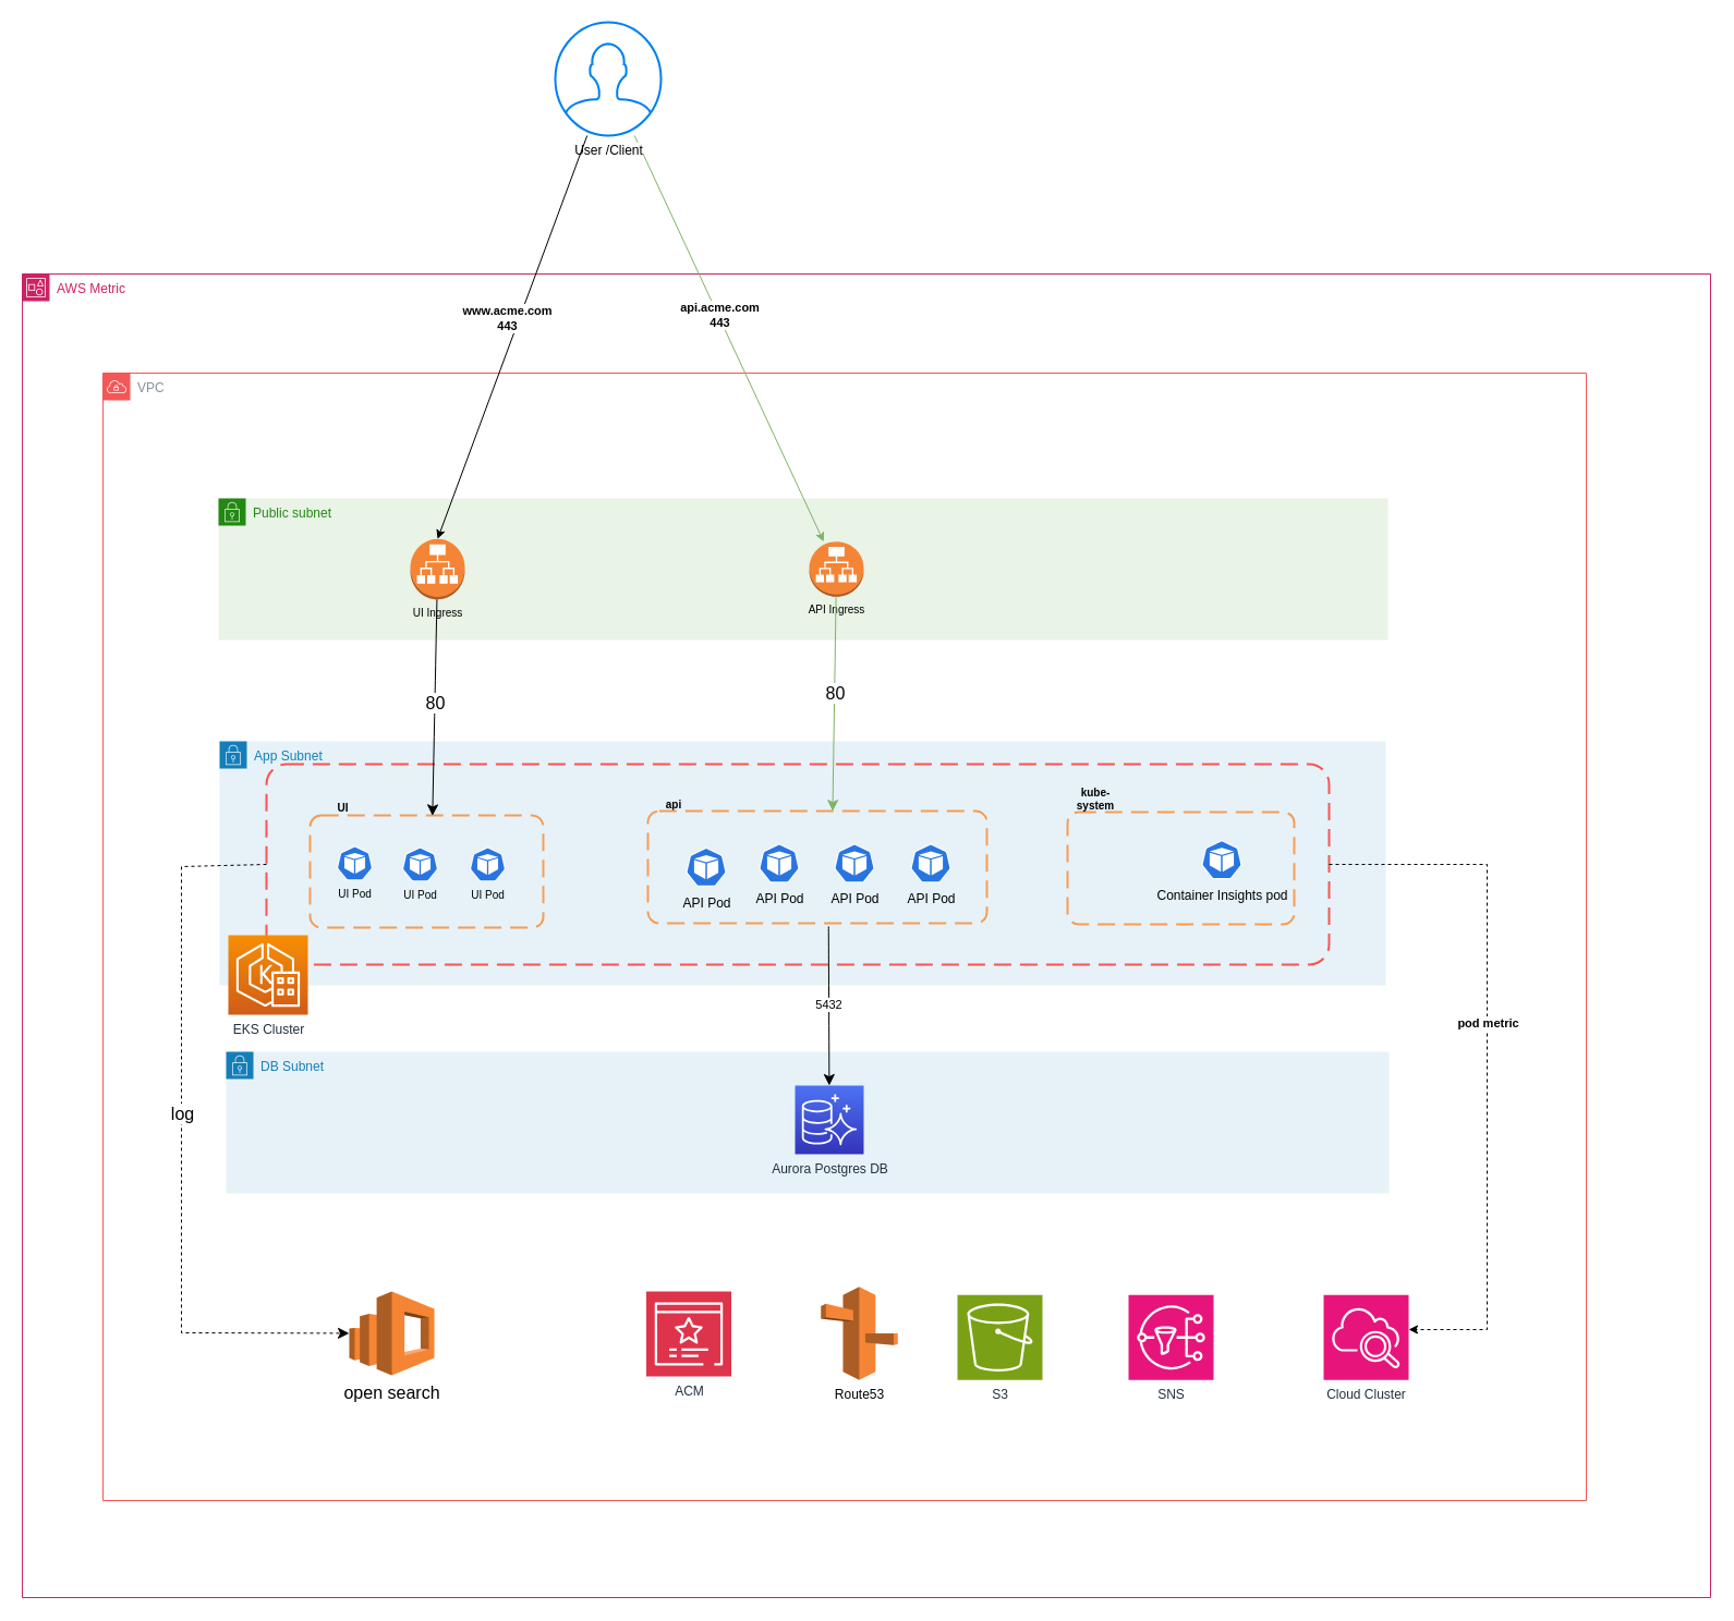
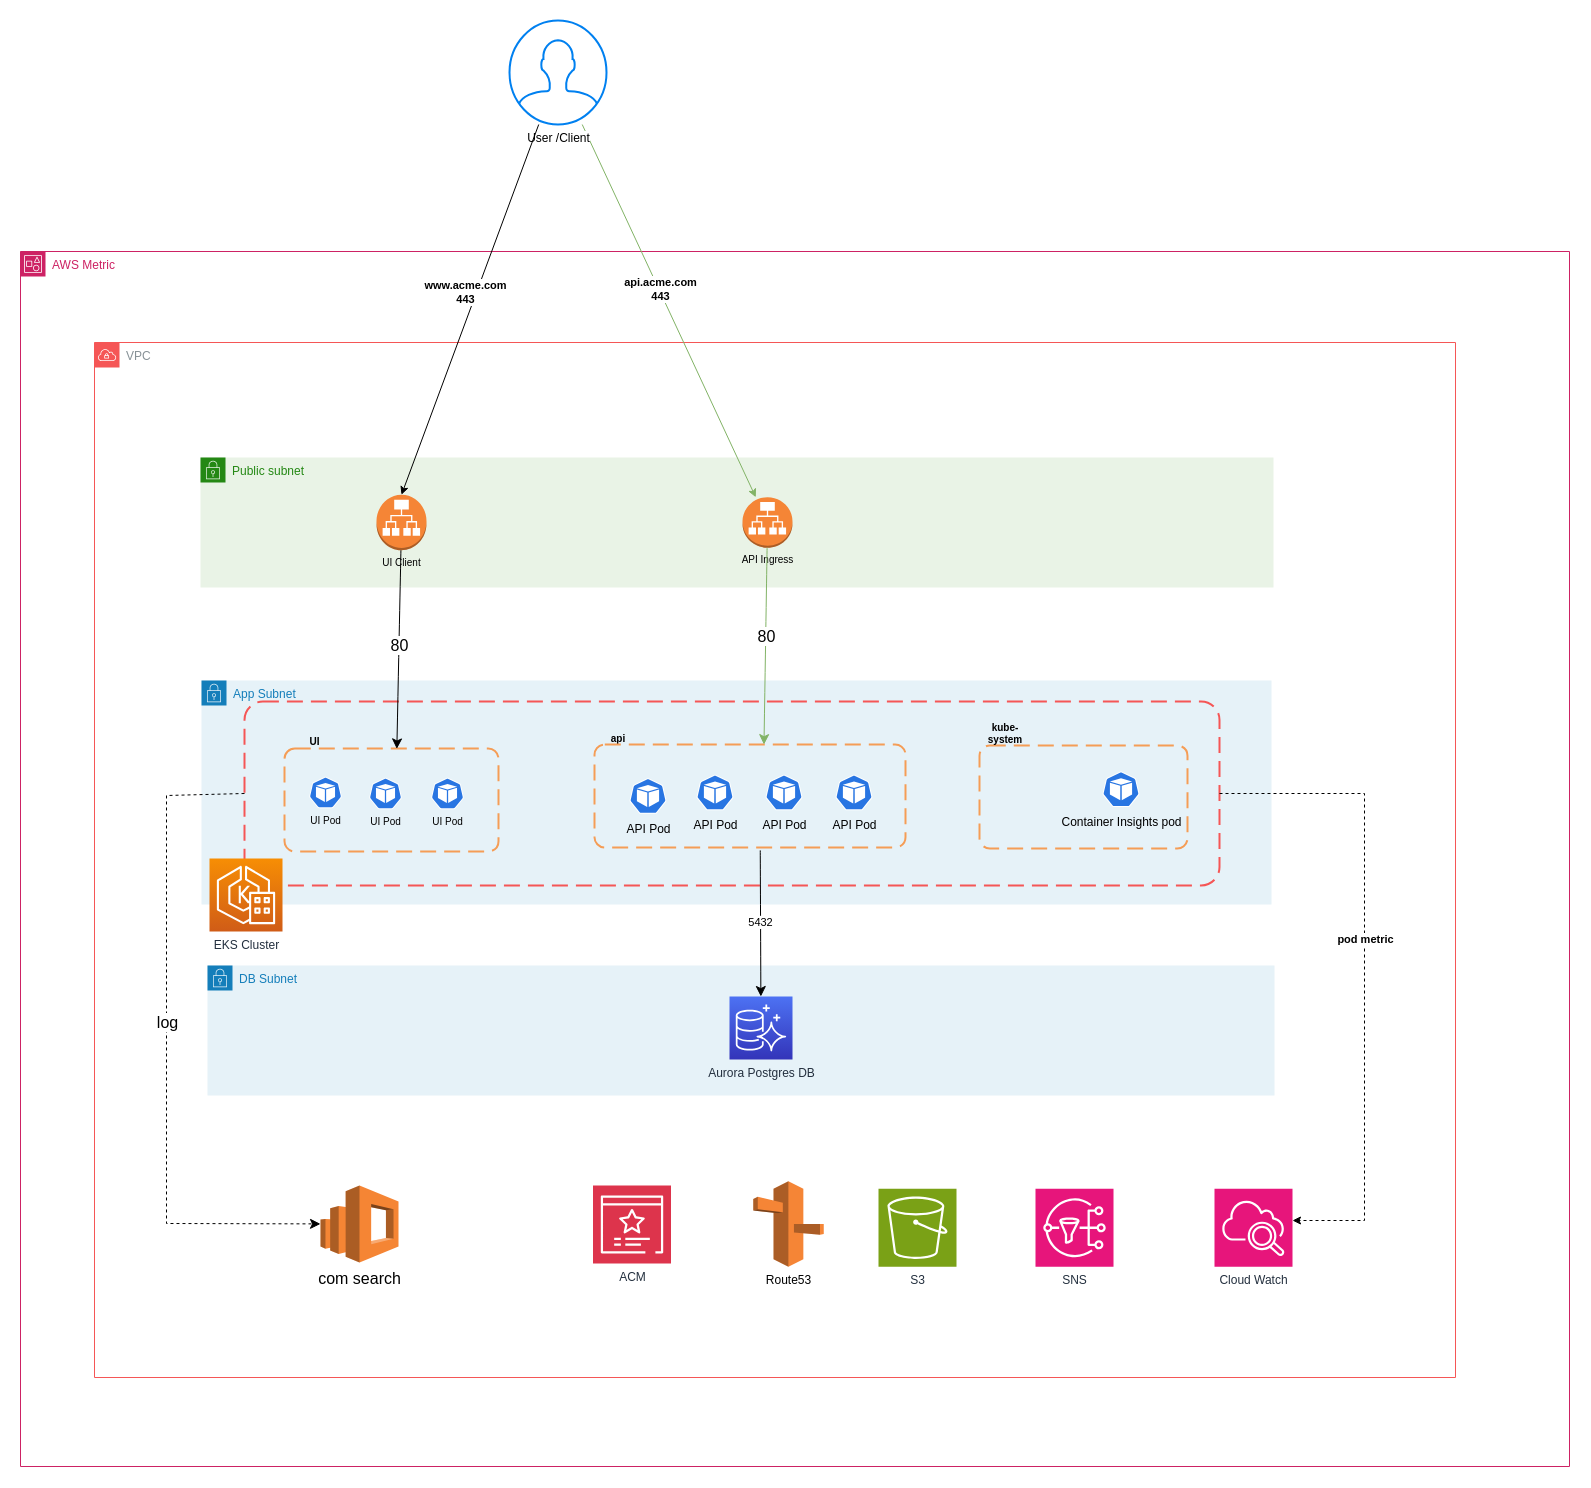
- <mxCell id="5" value="UI Ingress" style="outlineConnect=0;dashed=0;verticalLabelPosition=bottom;verticalAlign=top;align=center;html=1;shape=mxgraph.aws3.application_load_balancer;fillColor=#F58536;gradientColor=none;fontSize=10;" parent="4" vertex="1"><mxGeometry x="176" y="37.25" width="50" height="55.5" as="geometry" /></mxCell>
+ <mxCell id="5" value="UI Client" style="outlineConnect=0;dashed=0;verticalLabelPosition=bottom;verticalAlign=top;align=center;html=1;shape=mxgraph.aws3.application_load_balancer;fillColor=#F58536;gradientColor=none;fontSize=10;" parent="4" vertex="1"><mxGeometry x="176" y="37.25" width="50" height="55.5" as="geometry" /></mxCell>
- <mxCell id="16" value="open search" style="outlineConnect=0;dashed=0;verticalLabelPosition=bottom;verticalAlign=top;align=center;html=1;shape=mxgraph.aws3.elasticsearch_service;fillColor=#F58534;gradientColor=none;fontSize=16;" parent="2" vertex="1"><mxGeometry x="300" y="934" width="78" height="77" as="geometry" /></mxCell>
+ <mxCell id="16" value="com search" style="outlineConnect=0;dashed=0;verticalLabelPosition=bottom;verticalAlign=top;align=center;html=1;shape=mxgraph.aws3.elasticsearch_service;fillColor=#F58534;gradientColor=none;fontSize=16;" parent="2" vertex="1"><mxGeometry x="300" y="934" width="78" height="77" as="geometry" /></mxCell>
- <mxCell id="28" value="Cloud Cluster" style="sketch=0;points=[[0,0,0],[0.25,0,0],[0.5,0,0],[0.75,0,0],[1,0,0],[0,1,0],[0.25,1,0],[0.5,1,0],[0.75,1,0],[1,1,0],[0,0.25,0],[0,0.5,0],[0,0.75,0],[1,0.25,0],[1,0.5,0],[1,0.75,0]];points=[[0,0,0],[0.25,0,0],[0.5,0,0],[0.75,0,0],[1,0,0],[0,1,0],[0.25,1,0],[0.5,1,0],[0.75,1,0],[1,1,0],[0,0.25,0],[0,0.5,0],[0,0.75,0],[1,0.25,0],[1,0.5,0],[1,0.75,0]];outlineConnect=0;fontColor=#232F3E;fillColor=#E7157B;strokeColor=#ffffff;dashed=0;verticalLabelPosition=bottom;verticalAlign=top;align=center;html=1;fontSize=12;fontStyle=0;aspect=fixed;shape=mxgraph.aws4.resourceIcon;resIcon=mxgraph.aws4.cloudwatch_2;" vertex="1" parent="2"><mxGeometry x="1194" y="937.25" width="78" height="78" as="geometry" /></mxCell>
+ <mxCell id="28" value="Cloud Watch" style="sketch=0;points=[[0,0,0],[0.25,0,0],[0.5,0,0],[0.75,0,0],[1,0,0],[0,1,0],[0.25,1,0],[0.5,1,0],[0.75,1,0],[1,1,0],[0,0.25,0],[0,0.5,0],[0,0.75,0],[1,0.25,0],[1,0.5,0],[1,0.75,0]];points=[[0,0,0],[0.25,0,0],[0.5,0,0],[0.75,0,0],[1,0,0],[0,1,0],[0.25,1,0],[0.5,1,0],[0.75,1,0],[1,1,0],[0,0.25,0],[0,0.5,0],[0,0.75,0],[1,0.25,0],[1,0.5,0],[1,0.75,0]];outlineConnect=0;fontColor=#232F3E;fillColor=#E7157B;strokeColor=#ffffff;dashed=0;verticalLabelPosition=bottom;verticalAlign=top;align=center;html=1;fontSize=12;fontStyle=0;aspect=fixed;shape=mxgraph.aws4.resourceIcon;resIcon=mxgraph.aws4.cloudwatch_2;" vertex="1" parent="2"><mxGeometry x="1194" y="937.25" width="78" height="78" as="geometry" /></mxCell>
